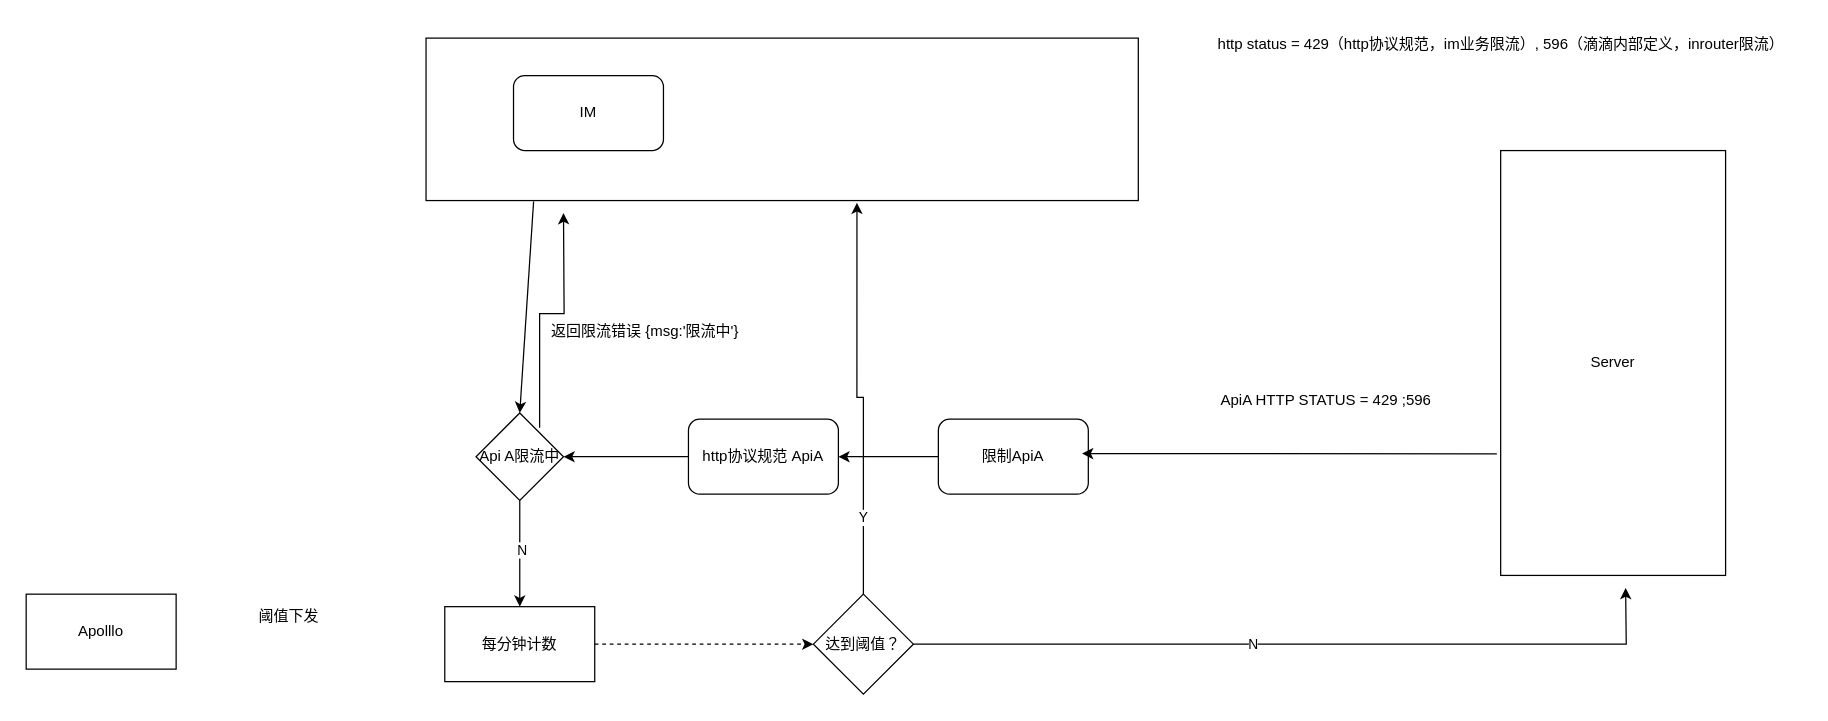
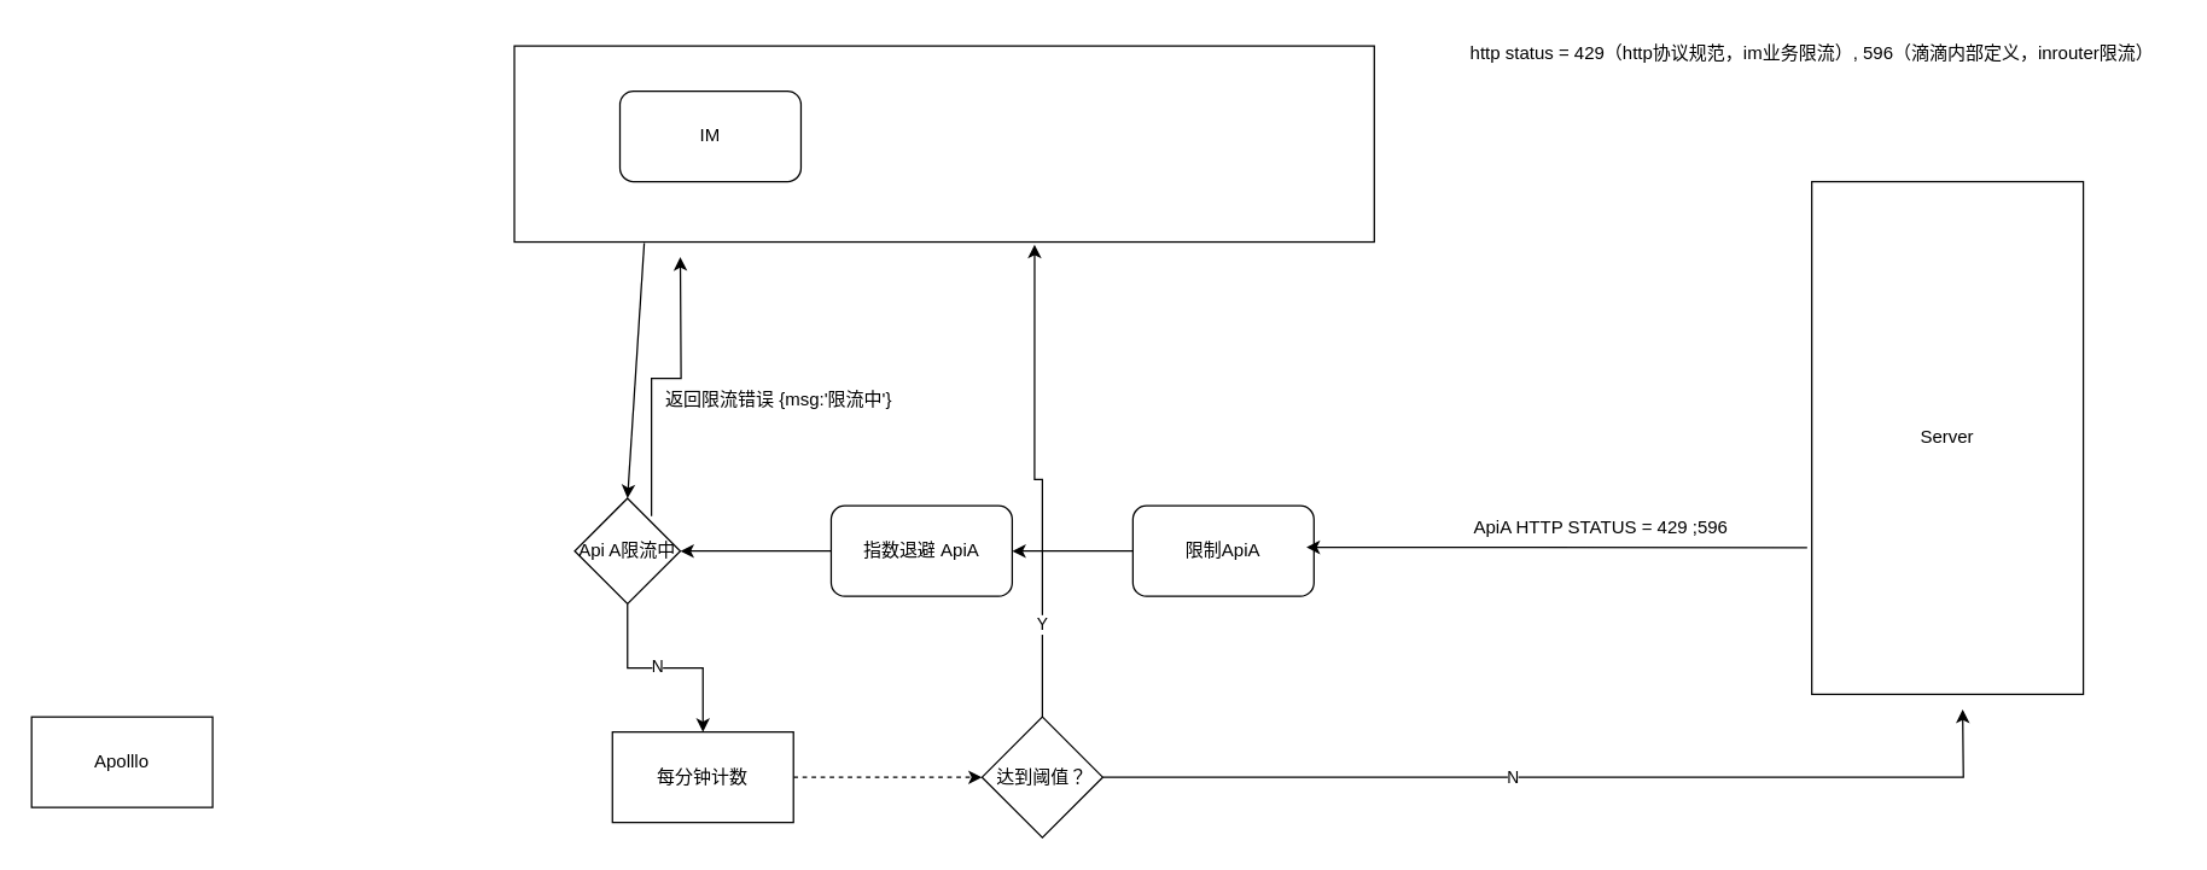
- <mxCell id="10" value="ApiA HTTP STATUS = 429 ;596" style="text;html=1;align=center;verticalAlign=middle;resizable=0;points=[];autosize=1;strokeColor=none;fillColor=none;" vertex="1" parent="1"><mxGeometry x="965" y="305" width="190" height="30" as="geometry" /></mxCell>
+ <mxCell id="10" value="ApiA HTTP STATUS = 429 ;596" style="text;html=1;align=center;verticalAlign=middle;resizable=0;points=[];autosize=1;strokeColor=none;fillColor=none;" vertex="1" parent="1"><mxGeometry x="965" y="335" width="190" height="30" as="geometry" /></mxCell>
- <mxCell id="5" value="http协议规范 ApiA" style="rounded=1;whiteSpace=wrap;html=1;" vertex="1" parent="1"><mxGeometry x="550" y="335" width="120" height="60" as="geometry" /></mxCell>
+ <mxCell id="5" value="指数退避 ApiA" style="rounded=1;whiteSpace=wrap;html=1;" vertex="1" parent="1"><mxGeometry x="550" y="335" width="120" height="60" as="geometry" /></mxCell>
- <mxCell id="26" value="阈值下发" style="text;html=1;align=center;verticalAlign=middle;resizable=0;points=[];autosize=1;strokeColor=none;fillColor=none;" vertex="1" parent="1"><mxGeometry x="195" y="478" width="70" height="30" as="geometry" /></mxCell>
- <mxCell id="18" value="每分钟计数" style="whiteSpace=wrap;html=1;" vertex="1" parent="1"><mxGeometry x="355" y="485" width="120" height="60" as="geometry" /></mxCell>
+ <mxCell id="18" value="每分钟计数" style="whiteSpace=wrap;html=1;" vertex="1" parent="1"><mxGeometry x="405" y="485" width="120" height="60" as="geometry" /></mxCell>
